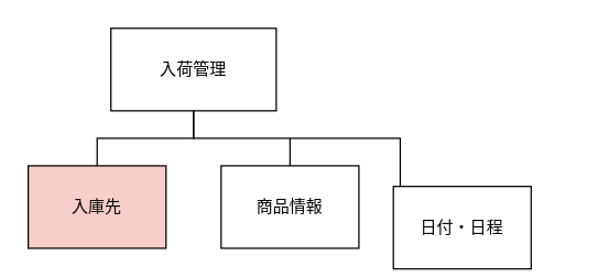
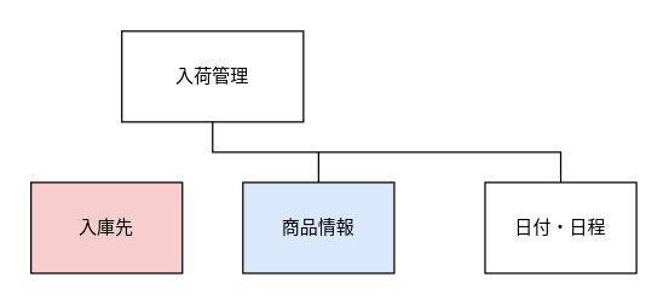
- <mxCell id="6" value="" style="edgeStyle=elbowEdgeStyle;elbow=vertical;startArrow=none;endArrow=none;rounded=0;exitX=0.5;exitY=1;exitDx=0;exitDy=0;" edge="1" target="5" parent="1" source="2"><mxGeometry relative="1" as="geometry"><mxPoint x="0" y="80" as="sourcePoint" /></mxGeometry></mxCell>
- <mxCell id="3" value="商品情報" style="whiteSpace=wrap;html=1;align=center;verticalAlign=middle;container=1;recursiveResize=0;treeFolding=1;treeMoving=1;" vertex="1" parent="1"><mxGeometry x="160" y="120" width="100" height="60" as="geometry" /></mxCell>
+ <mxCell id="3" value="商品情報" style="whiteSpace=wrap;html=1;align=center;verticalAlign=middle;container=1;recursiveResize=0;treeFolding=1;treeMoving=1;fillColor=#dae8fc;" vertex="1" parent="1"><mxGeometry x="160" y="120" width="100" height="60" as="geometry" /></mxCell>
- <mxCell id="7" value="日付・日程" style="whiteSpace=wrap;html=1;align=center;verticalAlign=middle;container=1;recursiveResize=0;treeFolding=1;treeMoving=1;" vertex="1" parent="1"><mxGeometry x="285" y="135" width="100" height="60" as="geometry" /></mxCell>
+ <mxCell id="7" value="日付・日程" style="whiteSpace=wrap;html=1;align=center;verticalAlign=middle;container=1;recursiveResize=0;treeFolding=1;treeMoving=1;" vertex="1" parent="1"><mxGeometry x="320" y="120" width="100" height="60" as="geometry" /></mxCell>
